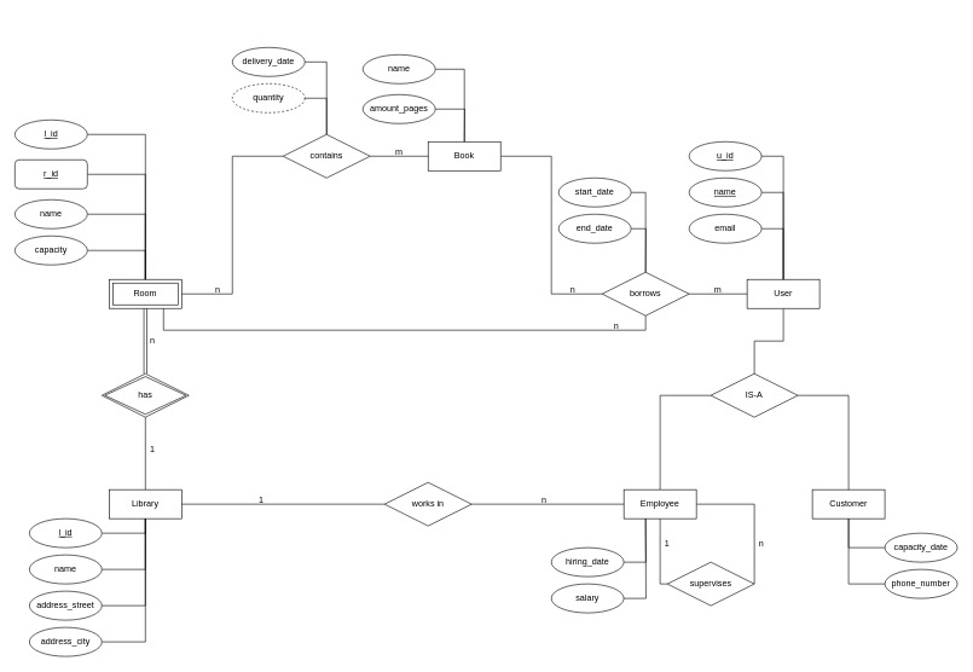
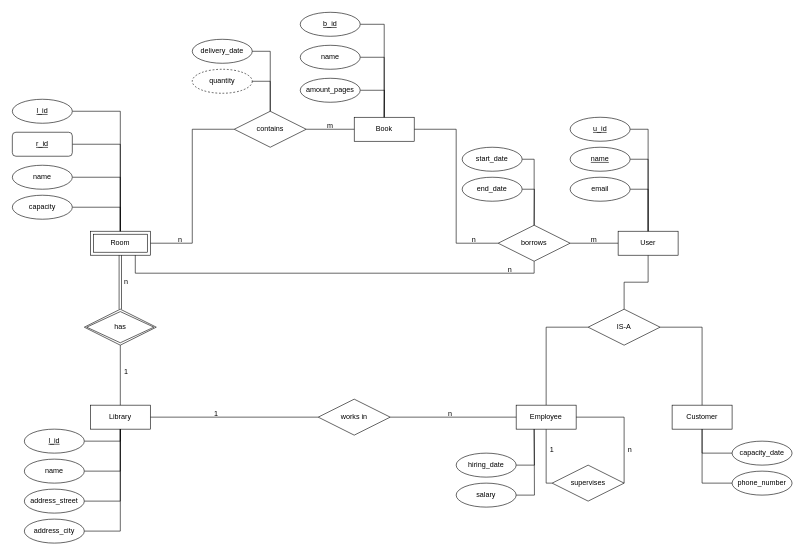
+ <mxCell id="38" value="b_id" style="ellipse;whiteSpace=wrap;html=1;align=center;fontStyle=4;rounded=0;shadow=0;labelBorderColor=none;sketch=0;gradientColor=none;" parent="1" vertex="1"><mxGeometry x="500" y="20" width="100" height="40" as="geometry" /></mxCell>
+ <mxCell id="37" style="edgeStyle=orthogonalEdgeStyle;rounded=0;orthogonalLoop=1;jettySize=auto;html=1;exitX=1;exitY=0.5;exitDx=0;exitDy=0;entryX=0.5;entryY=0;entryDx=0;entryDy=0;endArrow=none;endFill=0;" parent="1" source="38" target="19" edge="1"><mxGeometry relative="1" as="geometry" /></mxCell>
